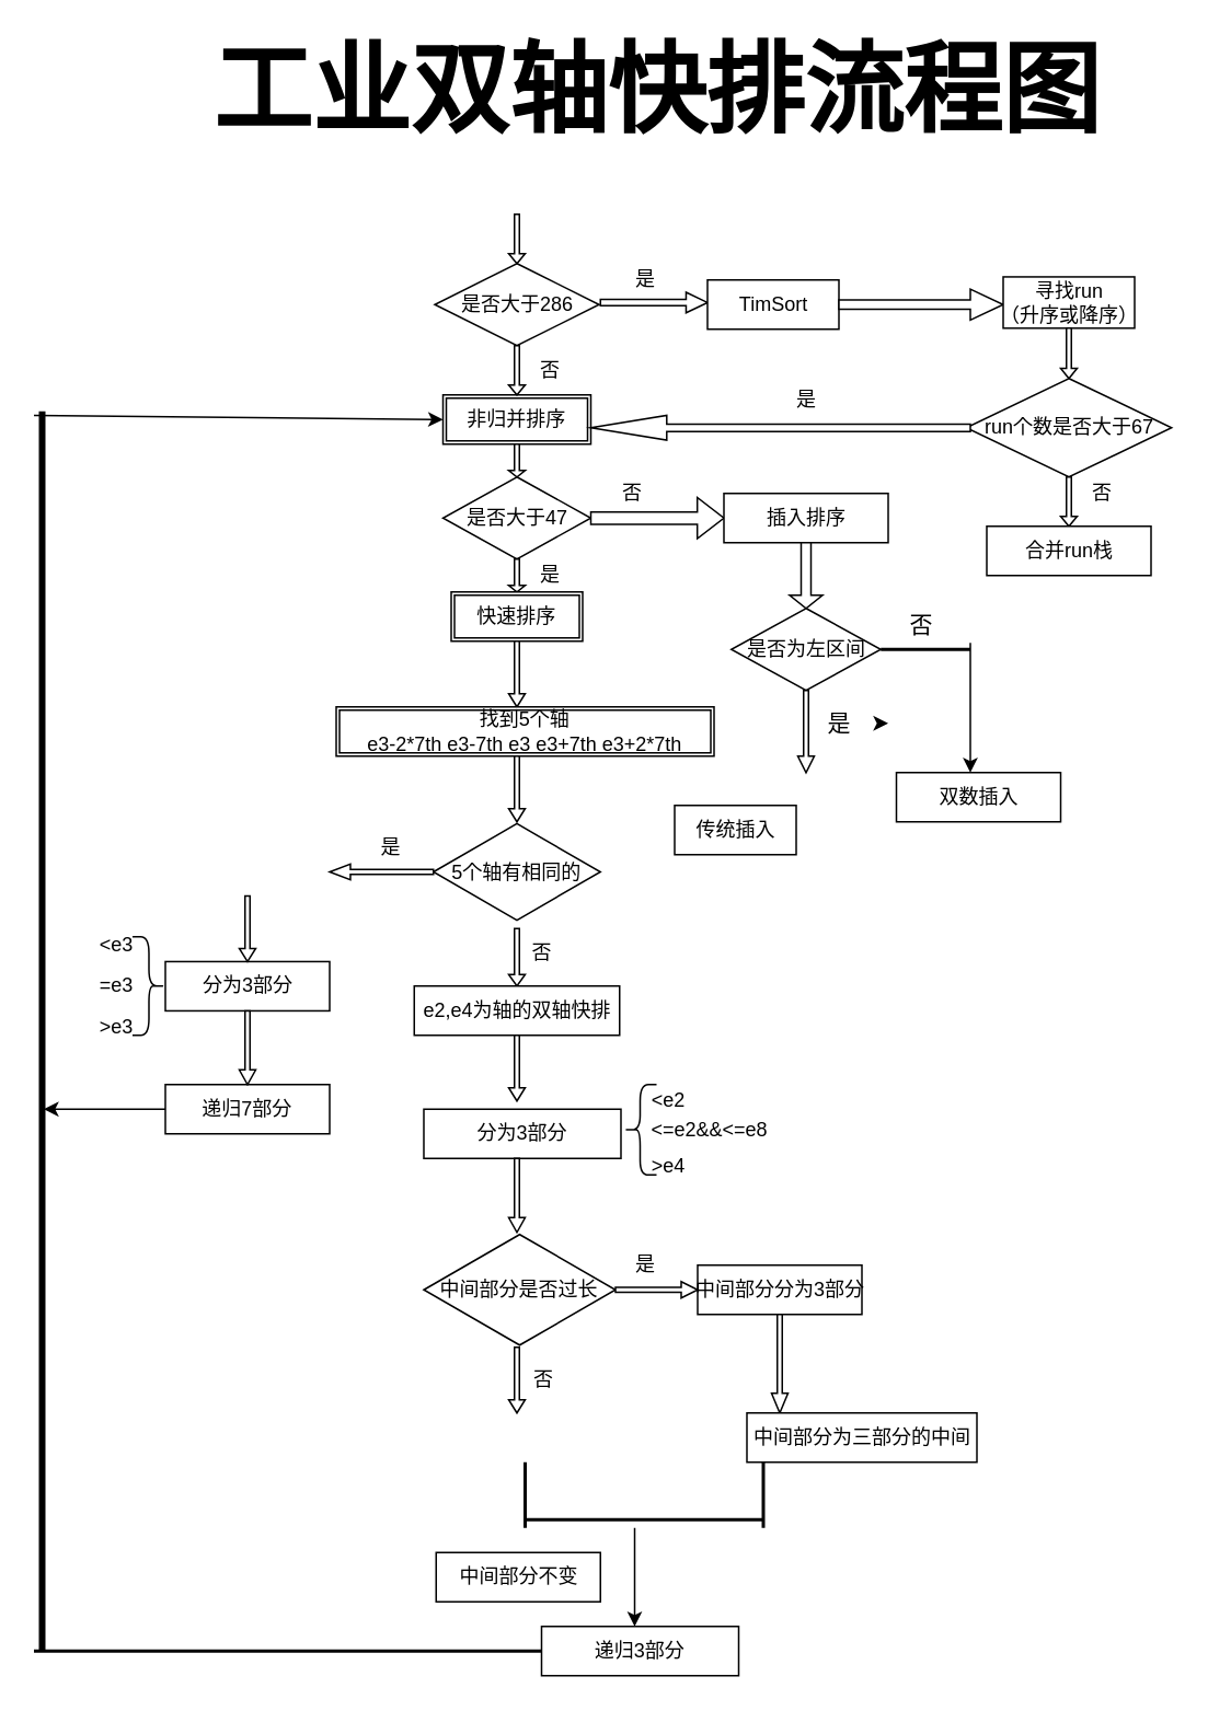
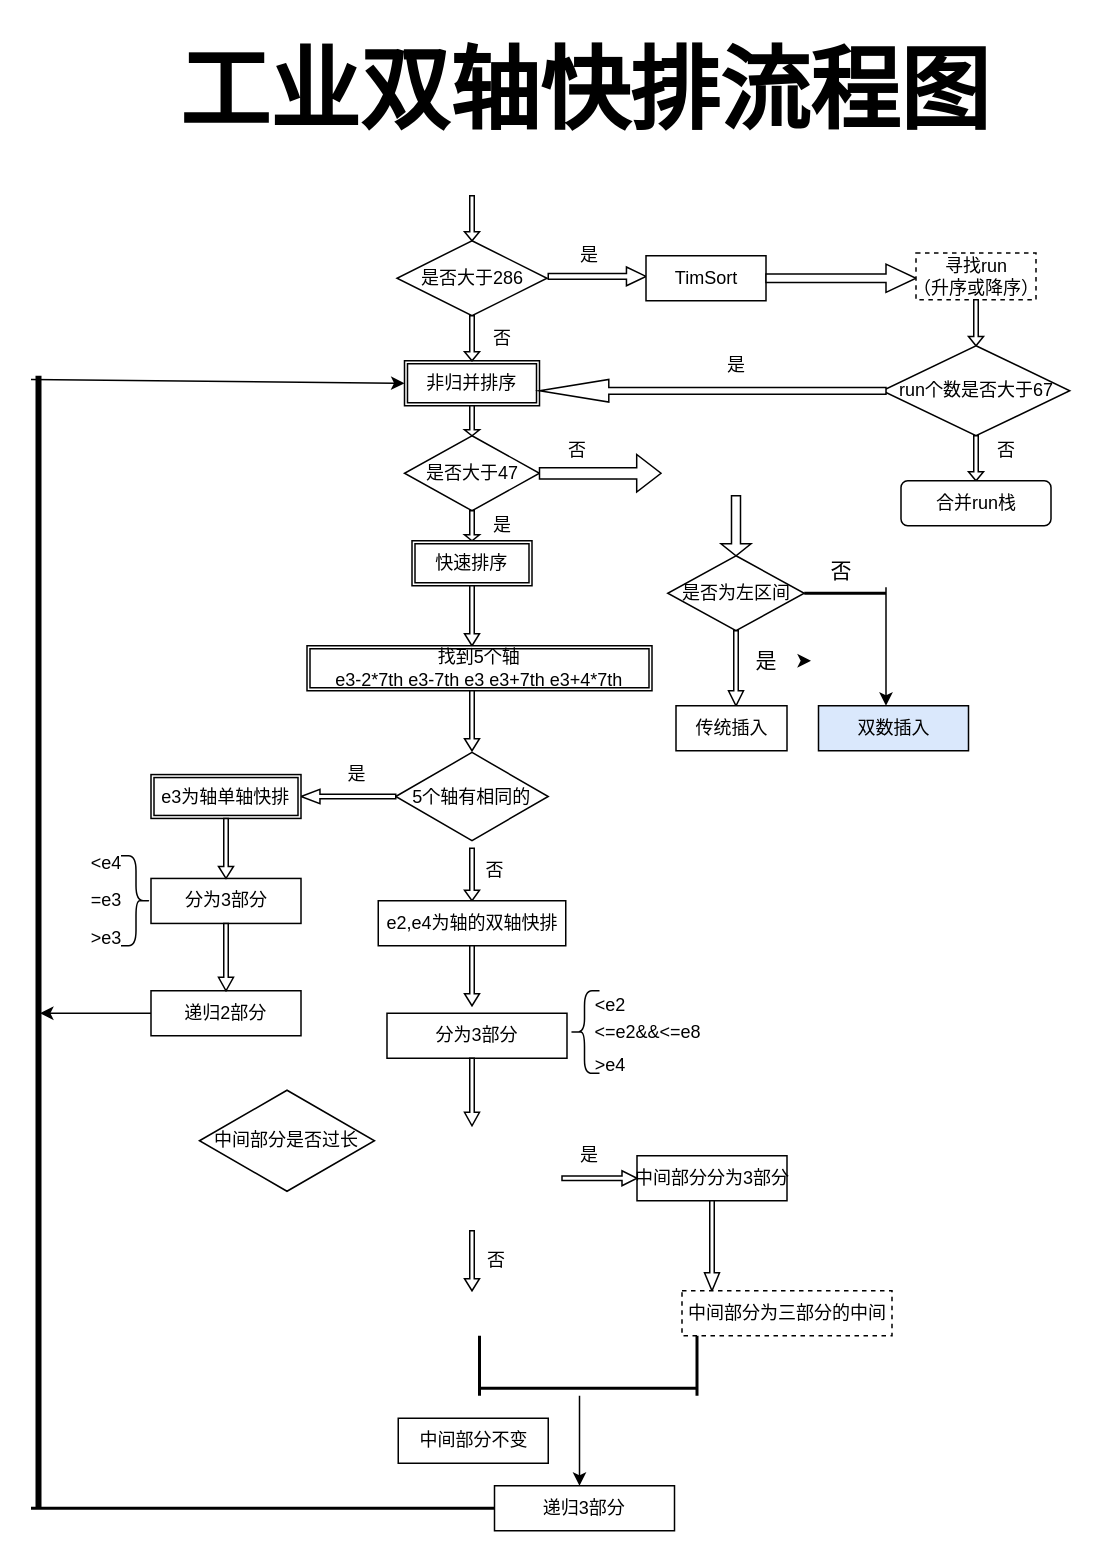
- <mxCell id="77" value="工业双轴快排流程图" style="text;html=1;align=center;verticalAlign=middle;resizable=0;points=[];autosize=1;strokeColor=none;fillColor=none;strokeWidth=5;fontStyle=1;fontSize=60;" vertex="1" parent="1"><mxGeometry x="119" y="15" width="560" height="80" as="geometry" /></mxCell>
+ <mxCell id="77" value="工业双轴快排流程图" style="text;html=1;align=center;verticalAlign=middle;resizable=0;points=[];autosize=1;strokeColor=none;fillColor=none;strokeWidth=5;fontStyle=1;fontSize=60;" vertex="1" parent="1"><mxGeometry x="109" y="20" width="560" height="80" as="geometry" /></mxCell>
- <mxCell id="48" value="寻找run&lt;br&gt;（升序或降序）" style="html=1;dashed=0;whitespace=wrap;" vertex="1" parent="1"><mxGeometry x="610" y="168.13" width="80" height="31.25" as="geometry" /></mxCell>
+ <mxCell id="48" value="寻找run&lt;br&gt;（升序或降序）" style="html=1;dashed=1;whitespace=wrap;" vertex="1" parent="1"><mxGeometry x="610" y="168.13" width="80" height="31.25" as="geometry" /></mxCell>
- <mxCell id="55" value="插入排序" style="html=1;dashed=0;whitespace=wrap;" vertex="1" parent="1"><mxGeometry x="440" y="300" width="100" height="30" as="geometry" /></mxCell>
- <mxCell id="53" value="合并run栈" style="html=1;dashed=0;whitespace=wrap;" vertex="1" parent="1"><mxGeometry x="600" y="320" width="100" height="30" as="geometry" /></mxCell>
+ <mxCell id="53" value="合并run栈" style="html=1;dashed=0;whitespace=wrap;rounded=1;" vertex="1" parent="1"><mxGeometry x="600" y="320" width="100" height="30" as="geometry" /></mxCell>
- <mxCell id="11" value="找到5个轴&lt;br&gt;e3-2*7th e3-7th e3 e3+7th e3+2*7th" style="shape=ext;double=1;rounded=0;whiteSpace=wrap;html=1;" vertex="1" parent="1"><mxGeometry x="204" y="430" width="230" height="30" as="geometry" /></mxCell>
+ <mxCell id="11" value="找到5个轴&lt;br&gt;e3-2*7th e3-7th e3 e3+7th e3+4*7th" style="shape=ext;double=1;rounded=0;whiteSpace=wrap;html=1;" vertex="1" parent="1"><mxGeometry x="204" y="430" width="230" height="30" as="geometry" /></mxCell>
- <mxCell id="58" value="双数插入" style="html=1;dashed=0;whitespace=wrap;" vertex="1" parent="1"><mxGeometry x="545" y="470" width="100" height="30" as="geometry" /></mxCell>
+ <mxCell id="58" value="双数插入" style="html=1;dashed=0;whitespace=wrap;fillColor=#dae8fc;" vertex="1" parent="1"><mxGeometry x="545" y="470" width="100" height="30" as="geometry" /></mxCell>
- <mxCell id="62" value="传统插入" style="html=1;dashed=0;whitespace=wrap;" vertex="1" parent="1"><mxGeometry x="410" y="490" width="74" height="30" as="geometry" /></mxCell>
+ <mxCell id="62" value="传统插入" style="html=1;dashed=0;whitespace=wrap;" vertex="1" parent="1"><mxGeometry x="450" y="470" width="74" height="30" as="geometry" /></mxCell>
+ <mxCell id="32" value="e3为轴单轴快排" style="shape=ext;double=1;rounded=0;whiteSpace=wrap;html=1;" vertex="1" parent="1"><mxGeometry x="100" y="515.88" width="100" height="29.25" as="geometry" /></mxCell>
- <mxCell id="38" value="&amp;lt;e3" style="text;html=1;align=center;verticalAlign=middle;resizable=0;points=[];autosize=1;strokeColor=none;fillColor=none;" vertex="1" parent="1"><mxGeometry x="50" y="565.13" width="40" height="20" as="geometry" /></mxCell>
+ <mxCell id="38" value="&amp;lt;e4" style="text;html=1;align=center;verticalAlign=middle;resizable=0;points=[];autosize=1;strokeColor=none;fillColor=none;" vertex="1" parent="1"><mxGeometry x="50" y="565.13" width="40" height="20" as="geometry" /></mxCell>
- <mxCell id="35" value="递归7部分" style="rounded=0;whiteSpace=wrap;html=1;" vertex="1" parent="1"><mxGeometry x="100" y="660" width="100" height="30" as="geometry" /></mxCell>
+ <mxCell id="35" value="递归2部分" style="rounded=0;whiteSpace=wrap;html=1;" vertex="1" parent="1"><mxGeometry x="100" y="660" width="100" height="30" as="geometry" /></mxCell>
- <mxCell id="19" value="中间部分是否过长" style="html=1;whiteSpace=wrap;aspect=fixed;shape=isoRectangle;" vertex="1" parent="1"><mxGeometry x="257.33" y="750" width="116.67" height="70" as="geometry" /></mxCell>
+ <mxCell id="19" value="中间部分是否过长" style="html=1;whiteSpace=wrap;aspect=fixed;shape=isoRectangle;" vertex="1" parent="1"><mxGeometry x="132.33" y="725" width="116.67" height="70" as="geometry" /></mxCell>
- <mxCell id="25" value="中间部分为三部分的中间" style="html=1;dashed=0;whitespace=wrap;" vertex="1" parent="1"><mxGeometry x="454" y="860" width="140" height="30" as="geometry" /></mxCell>
+ <mxCell id="25" value="中间部分为三部分的中间" style="html=1;dashed=1;whitespace=wrap;" vertex="1" parent="1"><mxGeometry x="454" y="860" width="140" height="30" as="geometry" /></mxCell>
